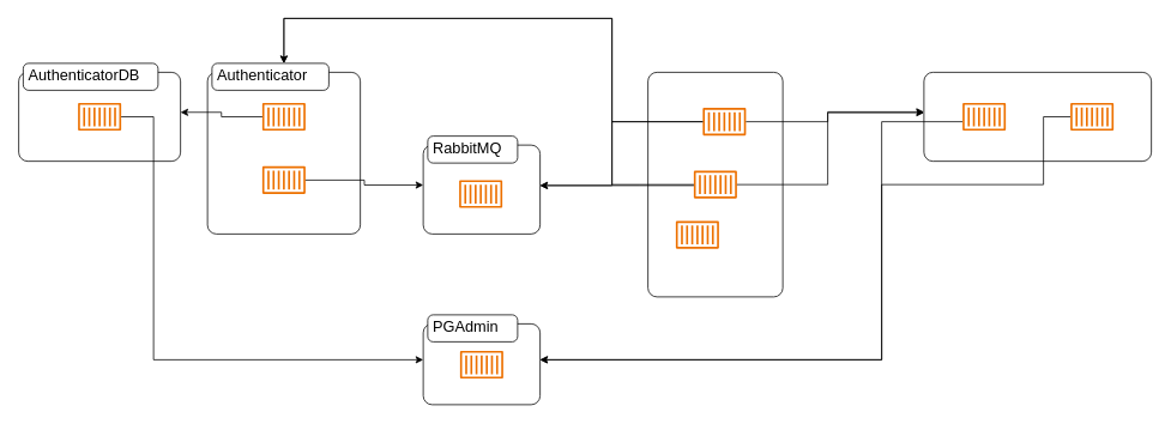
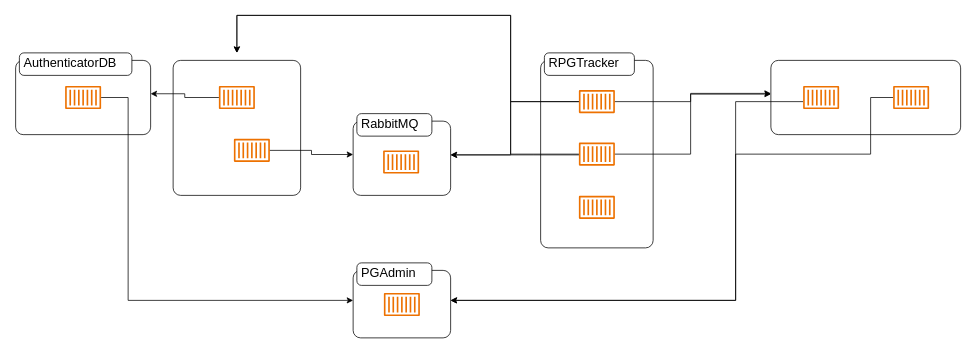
- <mxCell id="18" value="Authenticator" style="shape=rect;strokeWidth=1;dashed=0;rounded=1;arcSize=20;fontSize=17;spacing=2;spacingTop=-2;align=left;autosize=1;spacingLeft=4;resizeWidth=0;resizeHeight=0;perimeter=none;html=1;whiteSpace=wrap;" vertex="1" parent="17"><mxGeometry x="5" width="130" height="30" as="geometry" /></mxCell>
+ <mxCell id="6" value="RPGTracker" style="shape=rect;strokeWidth=1;dashed=0;rounded=1;arcSize=20;fontSize=17;spacing=2;spacingTop=-2;align=left;autosize=1;spacingLeft=4;resizeWidth=0;resizeHeight=0;perimeter=none;html=1;whiteSpace=wrap;" vertex="1" parent="5"><mxGeometry x="5" width="120" height="30" as="geometry" /></mxCell>
- <mxCell id="7" value="&lt;font color=&quot;#ffffff&quot;&gt;rpgtracker-core&lt;/font&gt;" style="sketch=0;outlineConnect=0;fontColor=#232F3E;gradientColor=none;fillColor=#ED7100;strokeColor=none;dashed=0;verticalLabelPosition=bottom;verticalAlign=top;align=center;html=1;fontSize=12;fontStyle=0;aspect=fixed;pointerEvents=1;shape=mxgraph.aws4.container_1;" vertex="1" parent="5"><mxGeometry x="61" y="49.5" width="48" height="31" as="geometry" /></mxCell>
+ <mxCell id="7" value="&lt;font color=&quot;#ffffff&quot;&gt;rpgtracker-core&lt;/font&gt;" style="sketch=0;outlineConnect=0;fontColor=#232F3E;gradientColor=none;fillColor=#ED7100;strokeColor=none;dashed=0;verticalLabelPosition=bottom;verticalAlign=top;align=center;html=1;fontSize=12;fontStyle=0;aspect=fixed;pointerEvents=1;shape=mxgraph.aws4.container_1;" vertex="1" parent="5"><mxGeometry x="51" y="49.5" width="48" height="31" as="geometry" /></mxCell>
- <mxCell id="20" value="&lt;font color=&quot;#ffffff&quot;&gt;user-service&lt;/font&gt;" style="sketch=0;outlineConnect=0;fontColor=#232F3E;gradientColor=none;fillColor=#ED7100;strokeColor=none;dashed=0;verticalLabelPosition=bottom;verticalAlign=top;align=center;html=1;fontSize=12;fontStyle=0;aspect=fixed;pointerEvents=1;shape=mxgraph.aws4.container_1;" vertex="1" parent="17"><mxGeometry x="61" y="114.5" width="48" height="31" as="geometry" /></mxCell>
+ <mxCell id="20" value="&lt;font color=&quot;#ffffff&quot;&gt;user-service&lt;/font&gt;" style="sketch=0;outlineConnect=0;fontColor=#232F3E;gradientColor=none;fillColor=#ED7100;strokeColor=none;dashed=0;verticalLabelPosition=bottom;verticalAlign=top;align=center;html=1;fontSize=12;fontStyle=0;aspect=fixed;pointerEvents=1;shape=mxgraph.aws4.container_1;" vertex="1" parent="17"><mxGeometry x="81" y="114.5" width="48" height="31" as="geometry" /></mxCell>
- <mxCell id="9" value="&lt;font color=&quot;#ffffff&quot;&gt;rpgtracker-gateway&lt;/font&gt;" style="sketch=0;outlineConnect=0;fontColor=#232F3E;gradientColor=none;fillColor=#ED7100;strokeColor=none;dashed=0;verticalLabelPosition=bottom;verticalAlign=top;align=center;html=1;fontSize=12;fontStyle=0;aspect=fixed;pointerEvents=1;shape=mxgraph.aws4.container_1;" vertex="1" parent="5"><mxGeometry x="31" y="175.5" width="48" height="31" as="geometry" /></mxCell>
+ <mxCell id="9" value="&lt;font color=&quot;#ffffff&quot;&gt;rpgtracker-gateway&lt;/font&gt;" style="sketch=0;outlineConnect=0;fontColor=#232F3E;gradientColor=none;fillColor=#ED7100;strokeColor=none;dashed=0;verticalLabelPosition=bottom;verticalAlign=top;align=center;html=1;fontSize=12;fontStyle=0;aspect=fixed;pointerEvents=1;shape=mxgraph.aws4.container_1;" vertex="1" parent="5"><mxGeometry x="51" y="190.5" width="48" height="31" as="geometry" /></mxCell>
